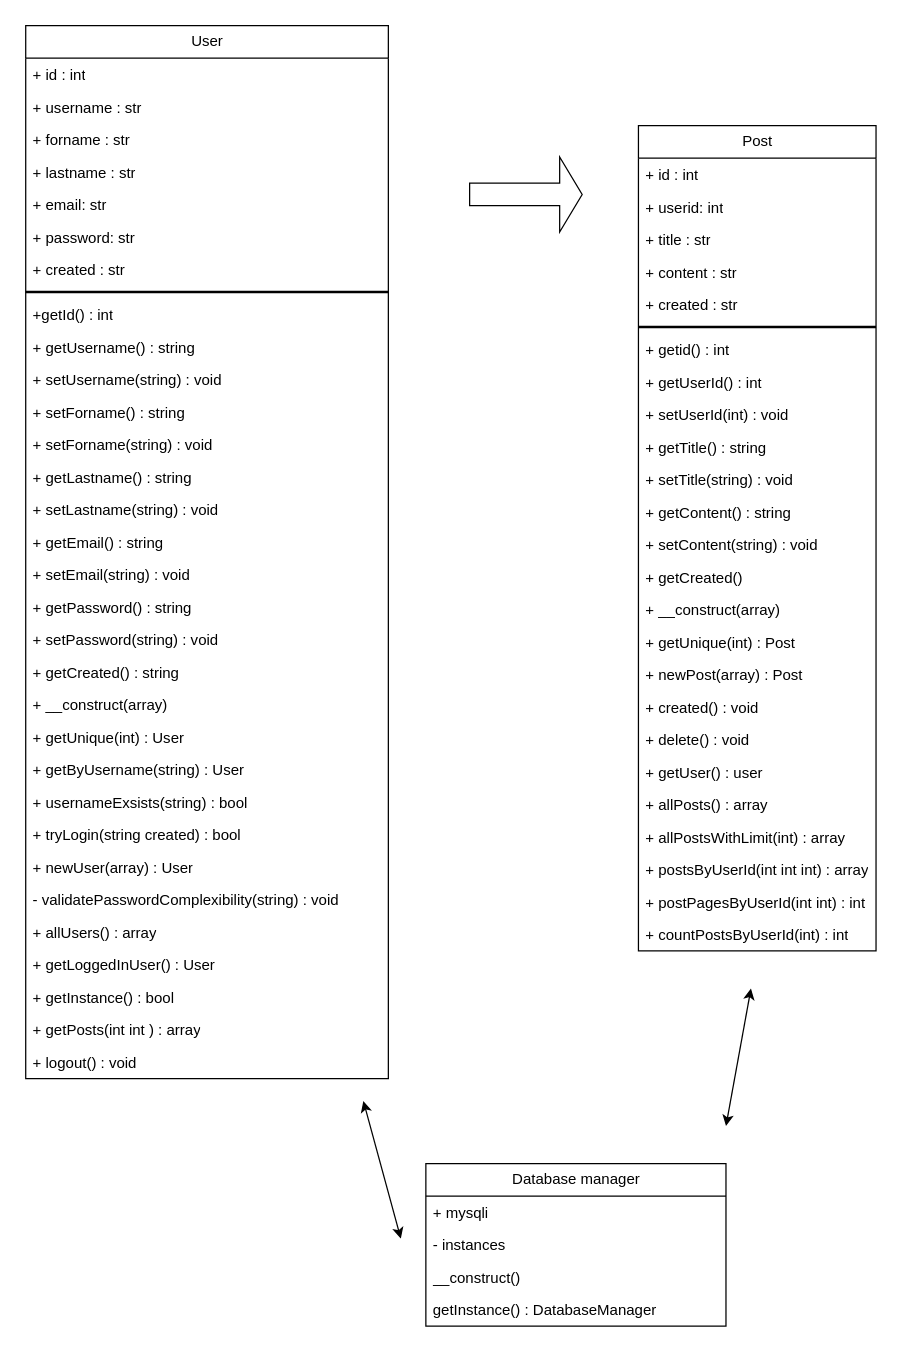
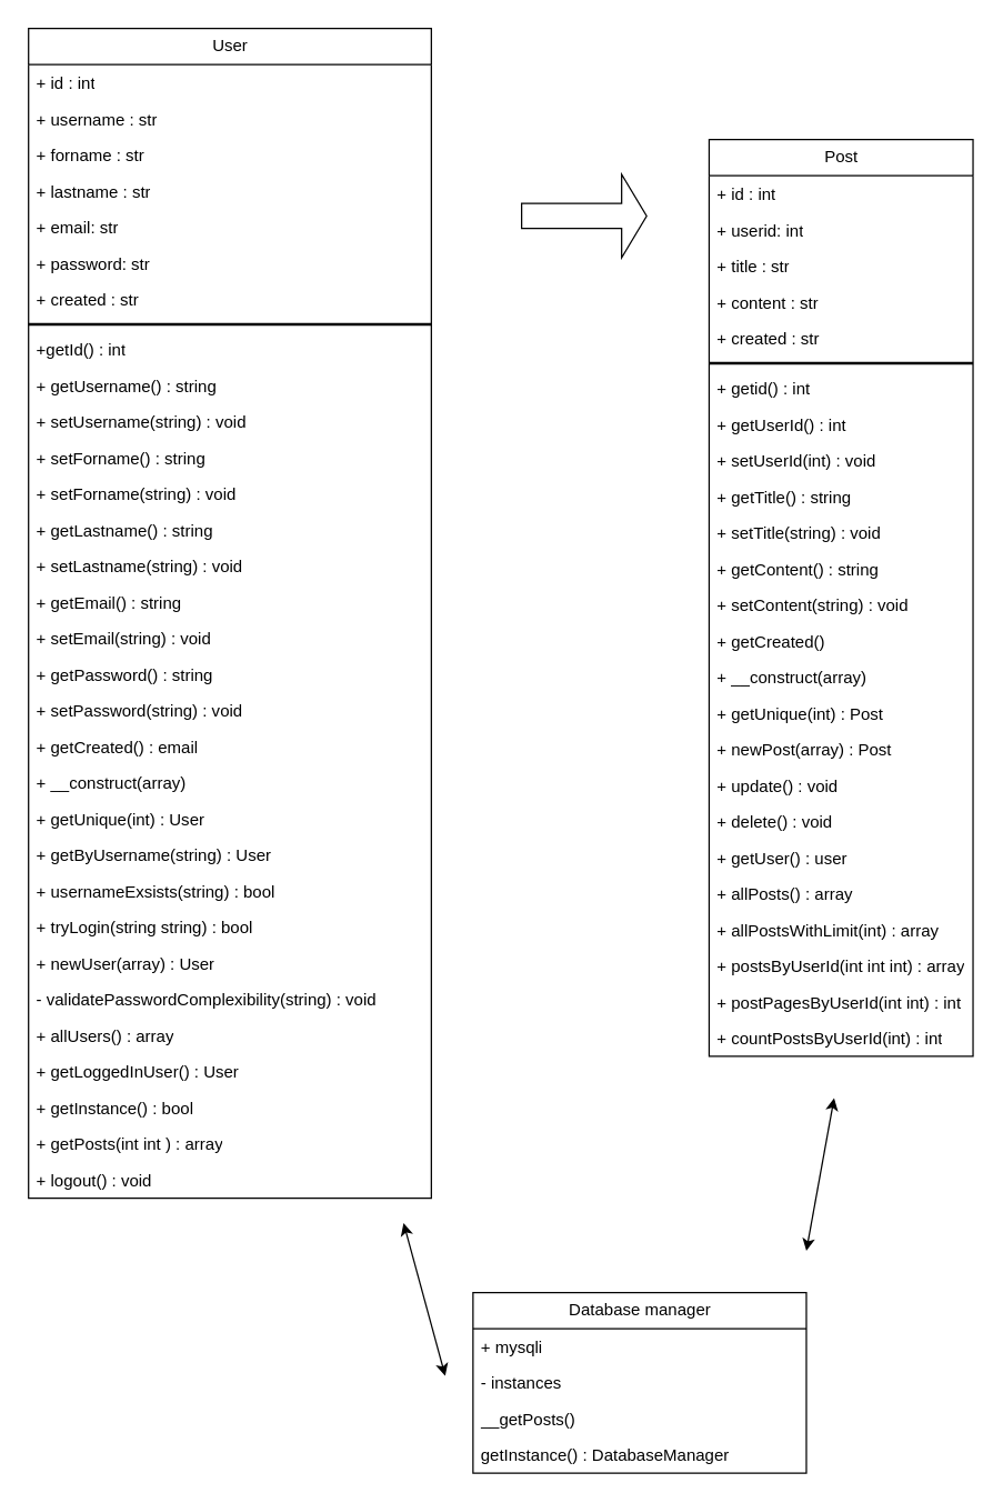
- <mxCell id="22" value="+ getCreated() : string" style="text;strokeColor=none;fillColor=none;align=left;verticalAlign=top;spacingLeft=4;spacingRight=4;overflow=hidden;rotatable=0;points=[[0,0.5],[1,0.5]];portConstraint=eastwest;whiteSpace=wrap;html=1;" vertex="1" parent="2"><mxGeometry y="504" width="290" height="26" as="geometry" /></mxCell>
+ <mxCell id="22" value="+ getCreated() : email" style="text;strokeColor=none;fillColor=none;align=left;verticalAlign=top;spacingLeft=4;spacingRight=4;overflow=hidden;rotatable=0;points=[[0,0.5],[1,0.5]];portConstraint=eastwest;whiteSpace=wrap;html=1;" vertex="1" parent="2"><mxGeometry y="504" width="290" height="26" as="geometry" /></mxCell>
- <mxCell id="53" value="+ created() : void" style="text;strokeColor=none;fillColor=none;align=left;verticalAlign=top;spacingLeft=4;spacingRight=4;overflow=hidden;rotatable=0;points=[[0,0.5],[1,0.5]];portConstraint=eastwest;whiteSpace=wrap;html=1;" vertex="1" parent="35"><mxGeometry y="452" width="190" height="26" as="geometry" /></mxCell>
+ <mxCell id="53" value="+ update() : void" style="text;strokeColor=none;fillColor=none;align=left;verticalAlign=top;spacingLeft=4;spacingRight=4;overflow=hidden;rotatable=0;points=[[0,0.5],[1,0.5]];portConstraint=eastwest;whiteSpace=wrap;html=1;" vertex="1" parent="35"><mxGeometry y="452" width="190" height="26" as="geometry" /></mxCell>
- <mxCell id="27" value="+ tryLogin(string created) : bool" style="text;strokeColor=none;fillColor=none;align=left;verticalAlign=top;spacingLeft=4;spacingRight=4;overflow=hidden;rotatable=0;points=[[0,0.5],[1,0.5]];portConstraint=eastwest;whiteSpace=wrap;html=1;" vertex="1" parent="2"><mxGeometry y="634" width="290" height="26" as="geometry" /></mxCell>
+ <mxCell id="27" value="+ tryLogin(string string) : bool" style="text;strokeColor=none;fillColor=none;align=left;verticalAlign=top;spacingLeft=4;spacingRight=4;overflow=hidden;rotatable=0;points=[[0,0.5],[1,0.5]];portConstraint=eastwest;whiteSpace=wrap;html=1;" vertex="1" parent="2"><mxGeometry y="634" width="290" height="26" as="geometry" /></mxCell>
- <mxCell id="64" value="__construct()" style="text;strokeColor=none;fillColor=none;align=left;verticalAlign=top;spacingLeft=4;spacingRight=4;overflow=hidden;rotatable=0;points=[[0,0.5],[1,0.5]];portConstraint=eastwest;whiteSpace=wrap;html=1;" vertex="1" parent="61"><mxGeometry y="78" width="240" height="26" as="geometry" /></mxCell>
+ <mxCell id="64" value="__getPosts()" style="text;strokeColor=none;fillColor=none;align=left;verticalAlign=top;spacingLeft=4;spacingRight=4;overflow=hidden;rotatable=0;points=[[0,0.5],[1,0.5]];portConstraint=eastwest;whiteSpace=wrap;html=1;" vertex="1" parent="61"><mxGeometry y="78" width="240" height="26" as="geometry" /></mxCell>
